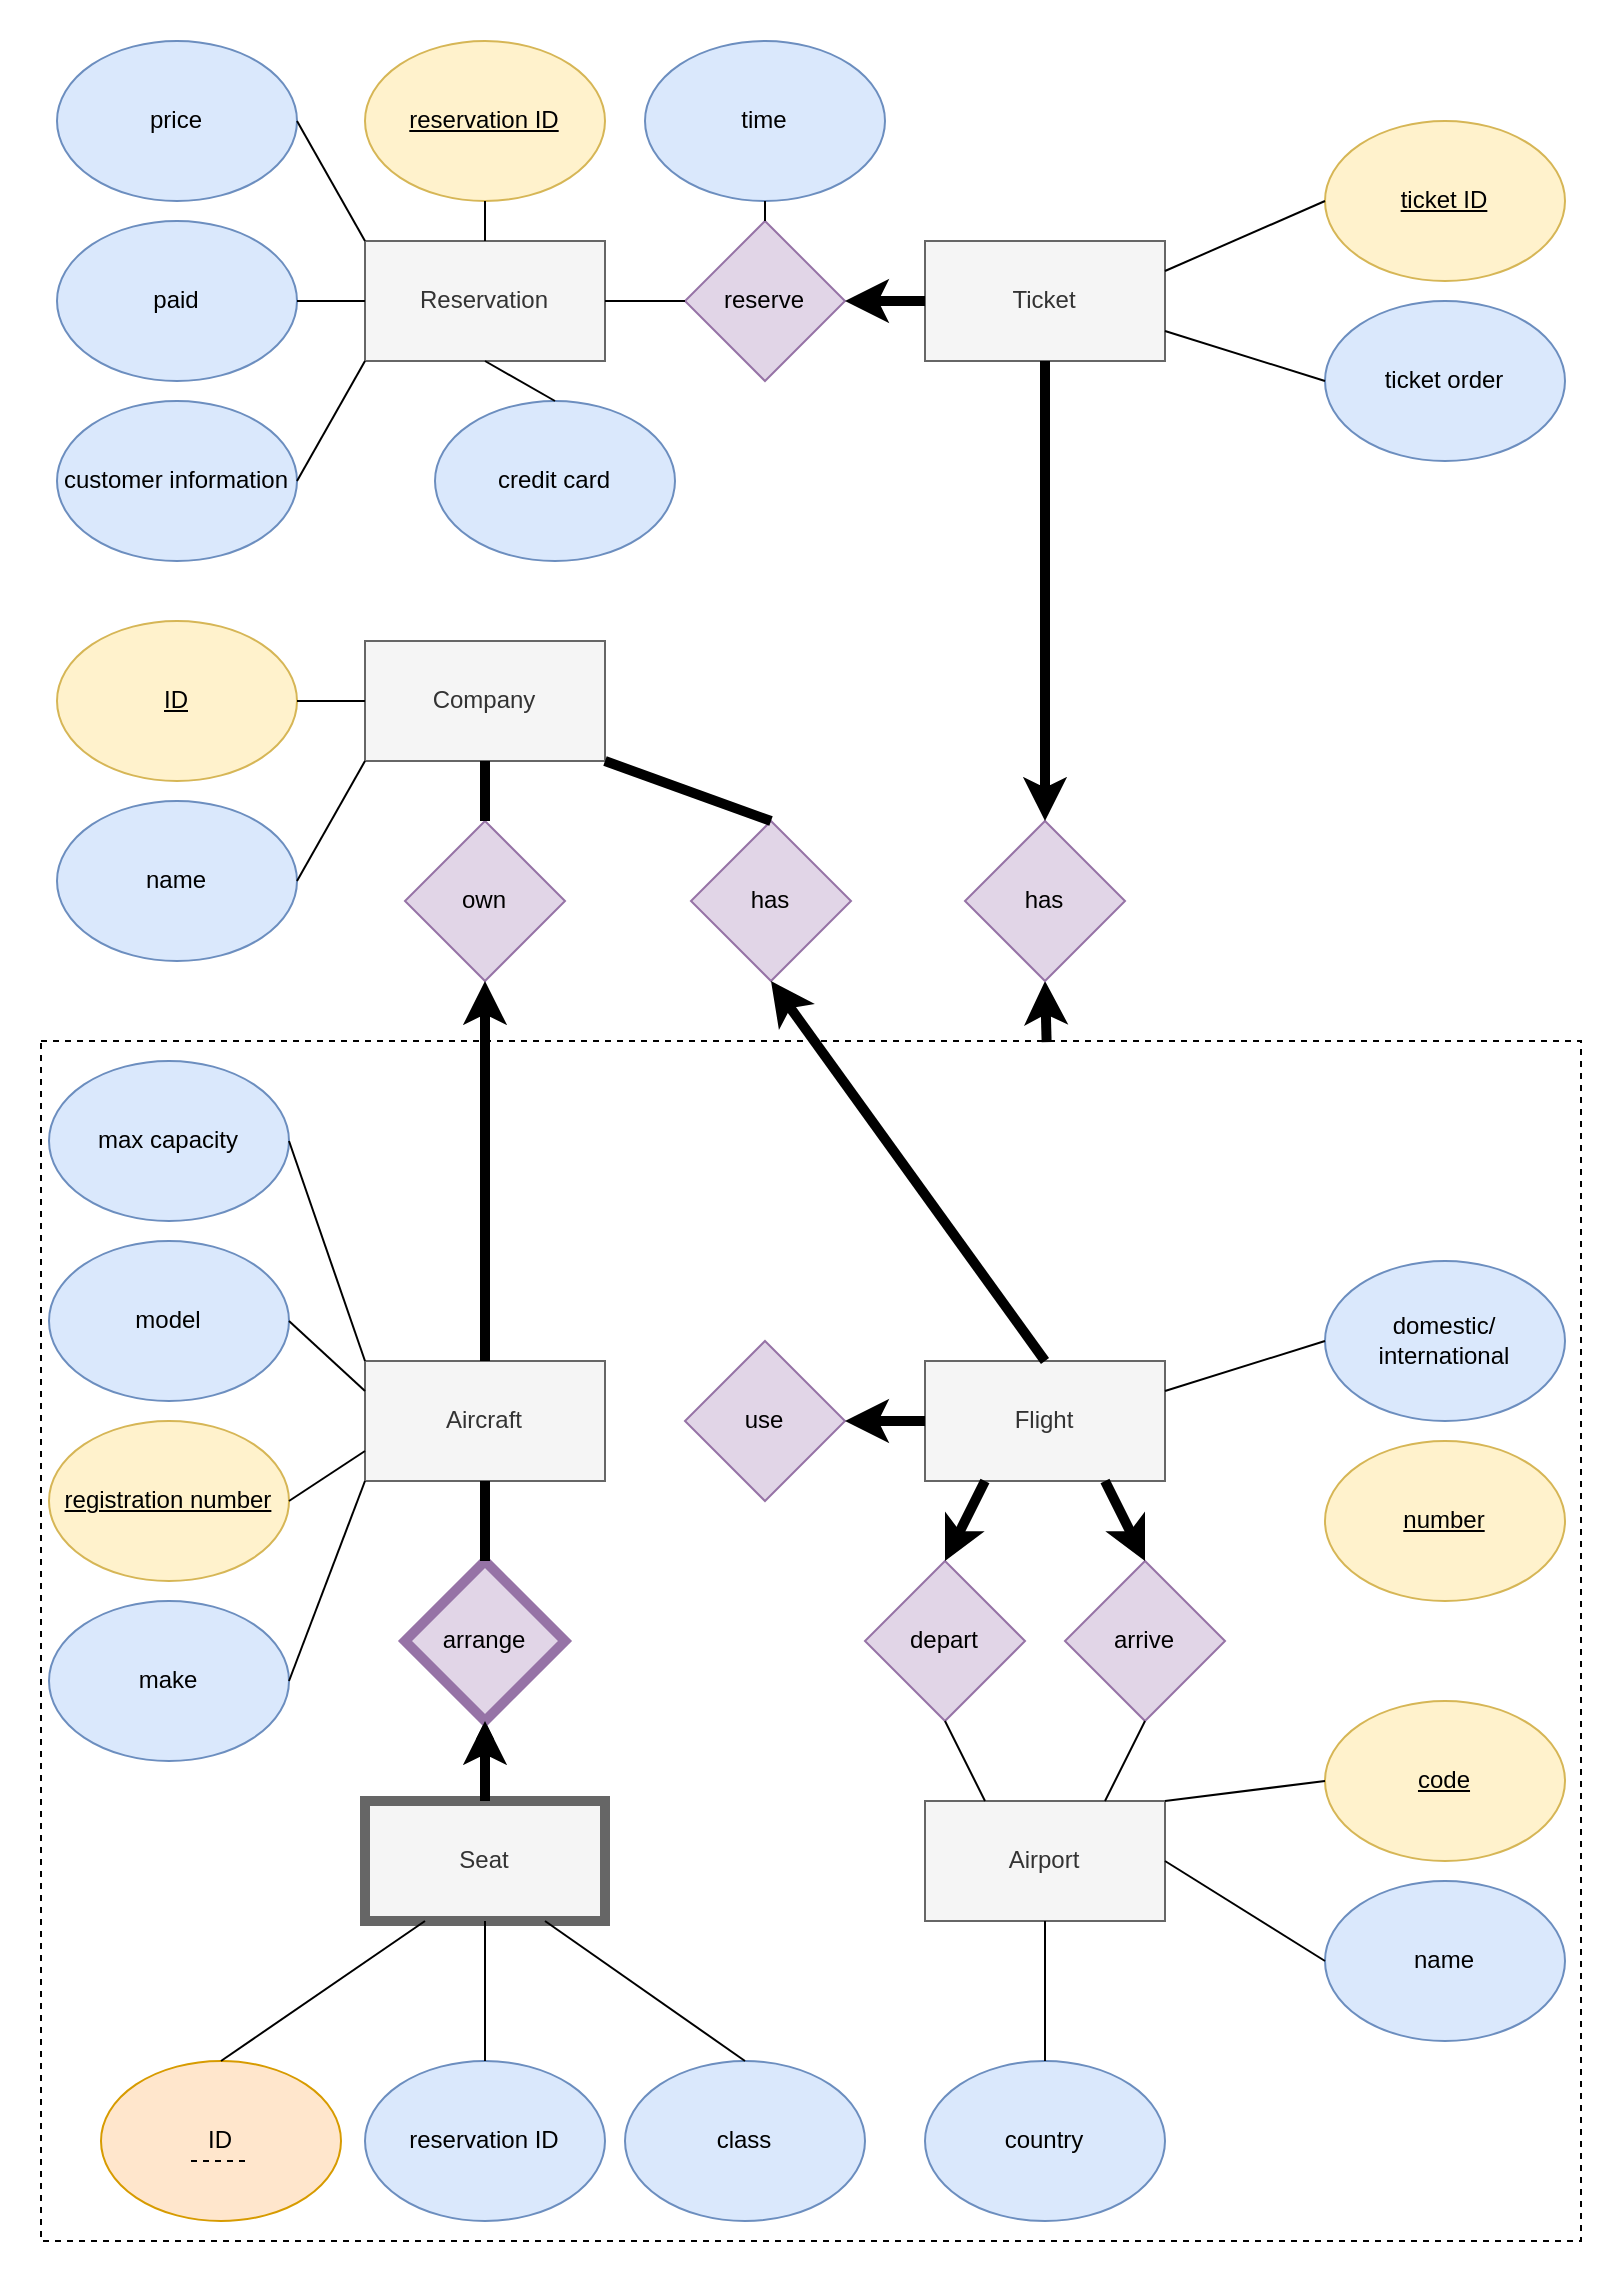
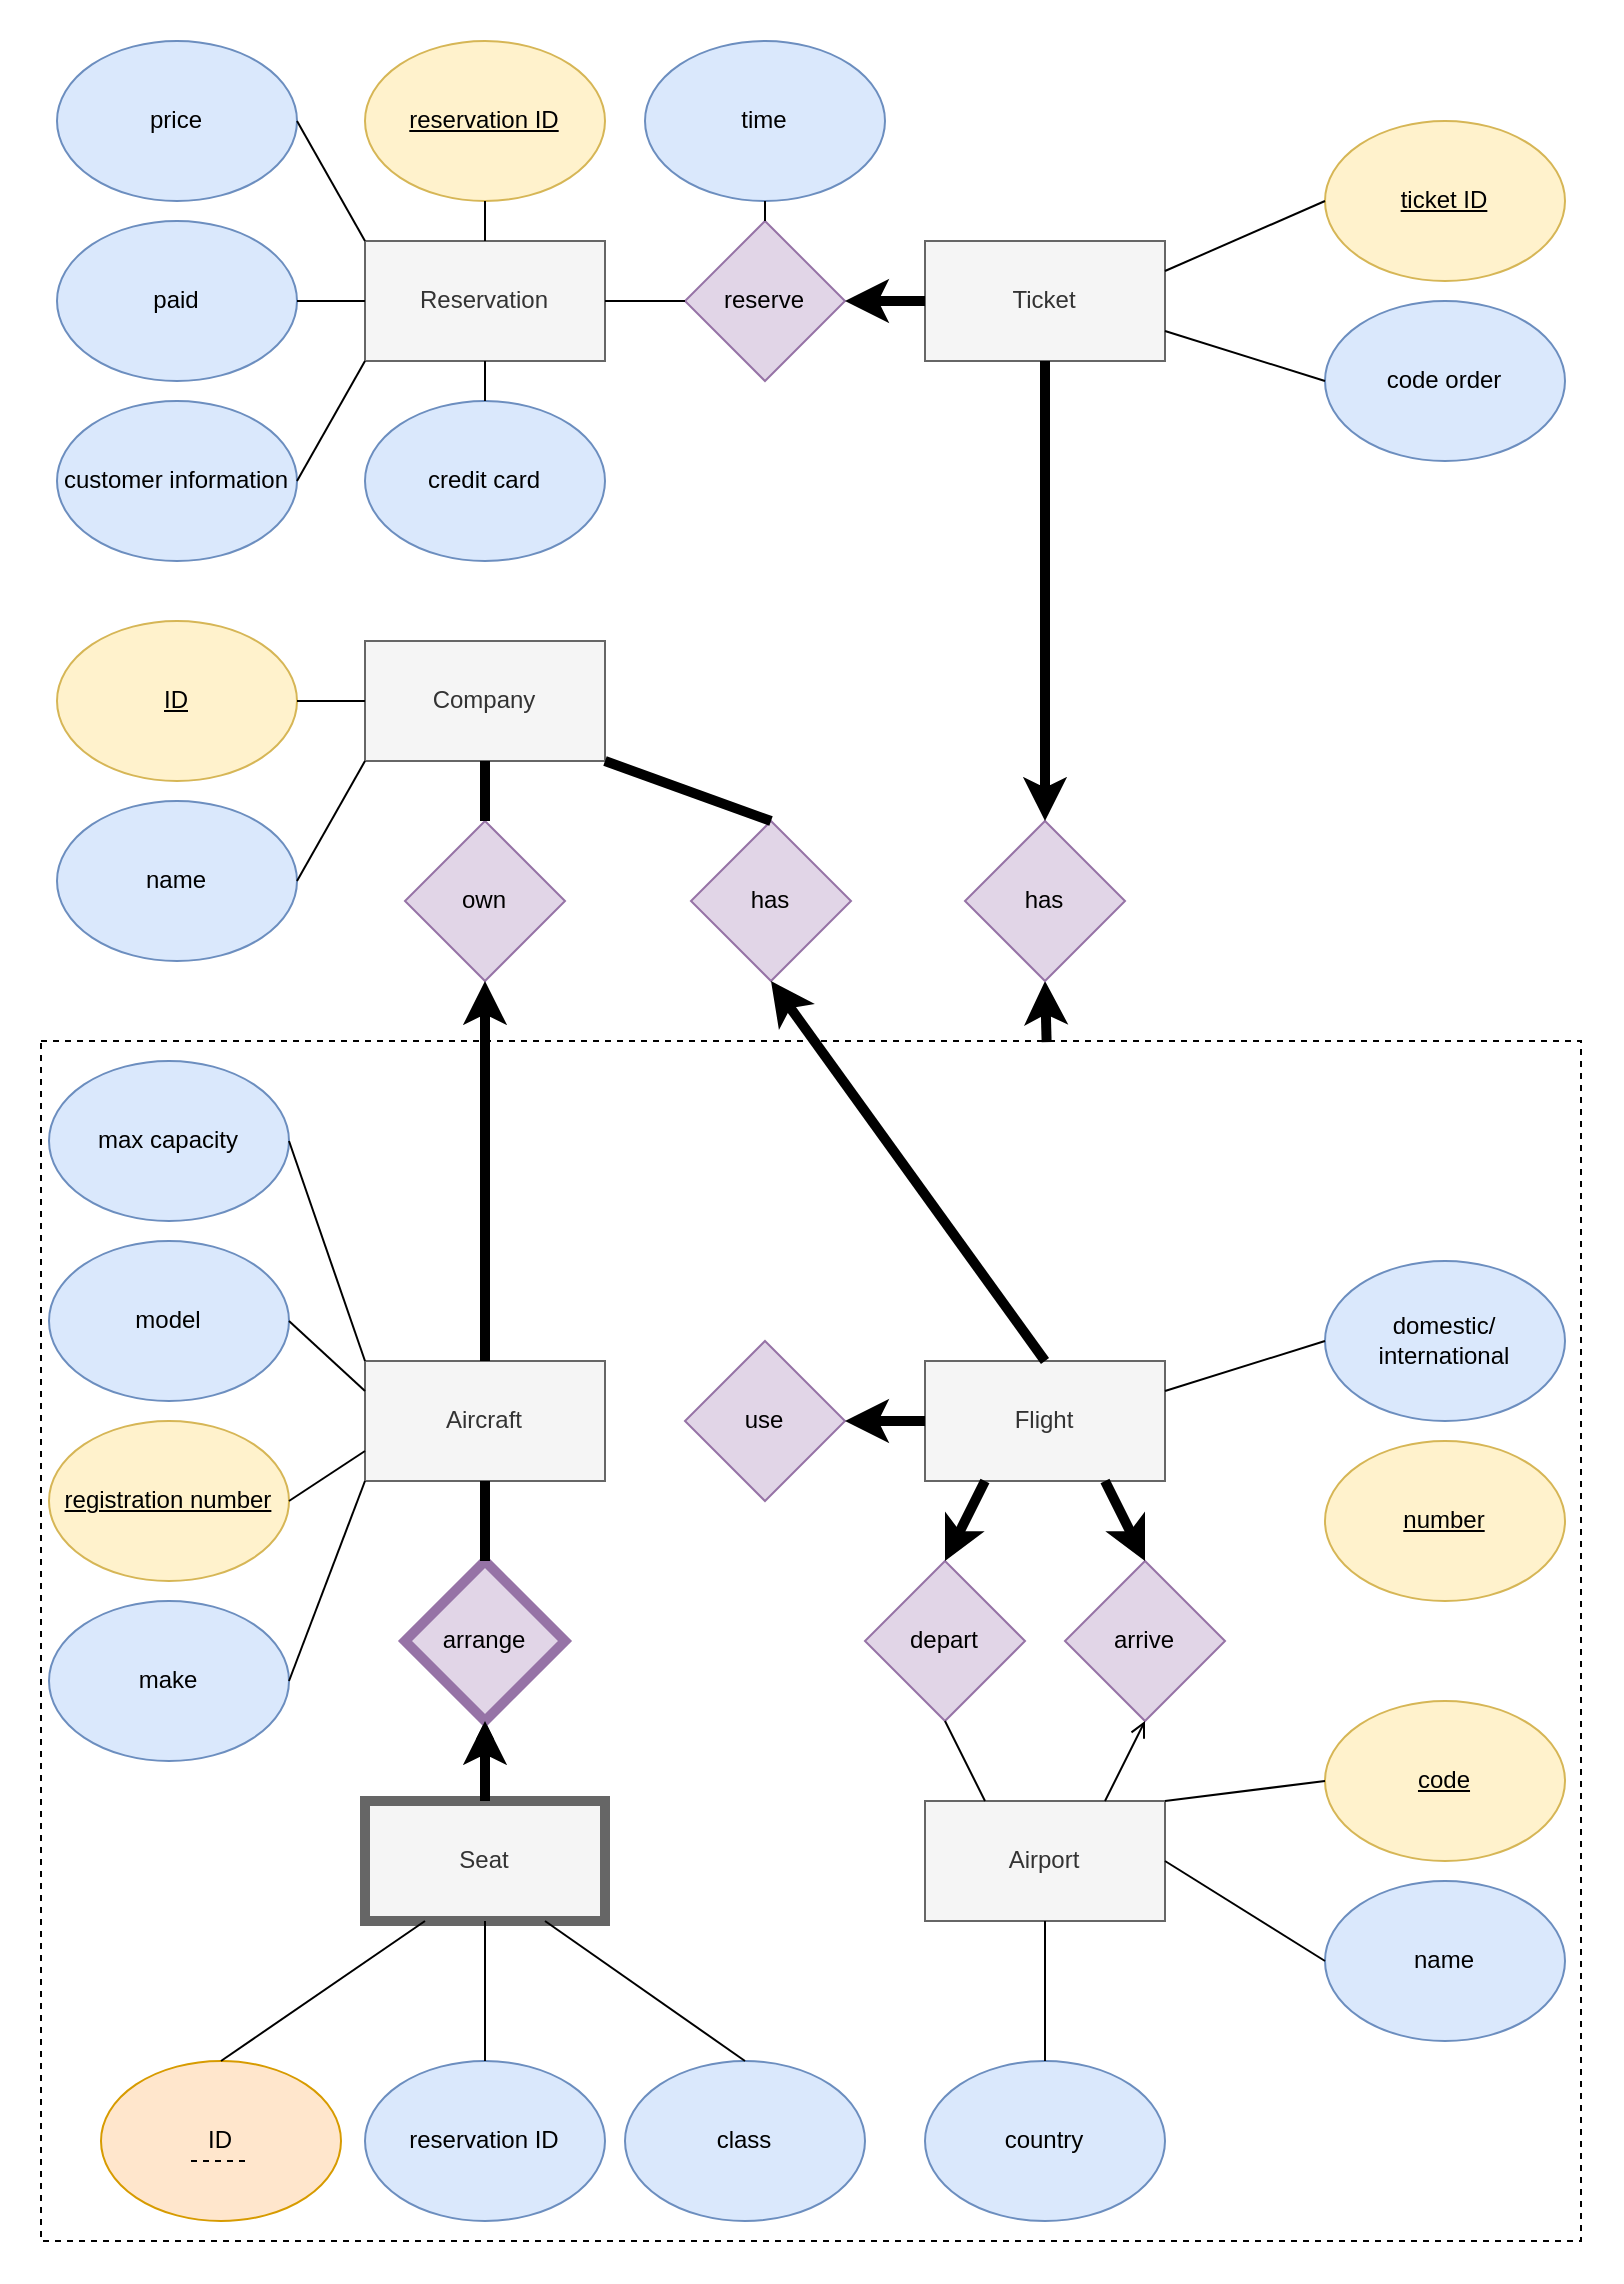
- <mxCell id="64" value="ticket order" style="ellipse;whiteSpace=wrap;html=1;fillColor=#dae8fc;strokeColor=#6c8ebf;" parent="1" vertex="1"><mxGeometry x="662" y="150" width="120" height="80" as="geometry" /></mxCell>
+ <mxCell id="64" value="code order" style="ellipse;whiteSpace=wrap;html=1;fillColor=#dae8fc;strokeColor=#6c8ebf;" parent="1" vertex="1"><mxGeometry x="662" y="150" width="120" height="80" as="geometry" /></mxCell>
- <mxCell id="49" value="credit card" style="ellipse;whiteSpace=wrap;html=1;fillColor=#dae8fc;strokeColor=#6c8ebf;" parent="1" vertex="1"><mxGeometry x="217" y="200" width="120" height="80" as="geometry" /></mxCell>
+ <mxCell id="49" value="credit card" style="ellipse;whiteSpace=wrap;html=1;fillColor=#dae8fc;strokeColor=#6c8ebf;" parent="1" vertex="1"><mxGeometry x="182" y="200" width="120" height="80" as="geometry" /></mxCell>
- <mxCell id="36" value="" style="endArrow=none;html=1;rounded=0;strokeWidth=1;entryX=0.5;entryY=1;entryDx=0;entryDy=0;exitX=0.75;exitY=0;exitDx=0;exitDy=0;" parent="1" source="7" target="30" edge="1"><mxGeometry width="50" height="50" relative="1" as="geometry"><mxPoint x="352" y="895" as="sourcePoint" /><mxPoint x="572" y="785" as="targetPoint" /></mxGeometry></mxCell>
+ <mxCell id="36" value="" style="endArrow=open;html=1;rounded=0;strokeWidth=1;entryX=0.5;entryY=1;entryDx=0;entryDy=0;exitX=0.75;exitY=0;exitDx=0;exitDy=0;" parent="1" source="7" target="30" edge="1"><mxGeometry width="50" height="50" relative="1" as="geometry"><mxPoint x="352" y="895" as="sourcePoint" /><mxPoint x="572" y="785" as="targetPoint" /></mxGeometry></mxCell>
